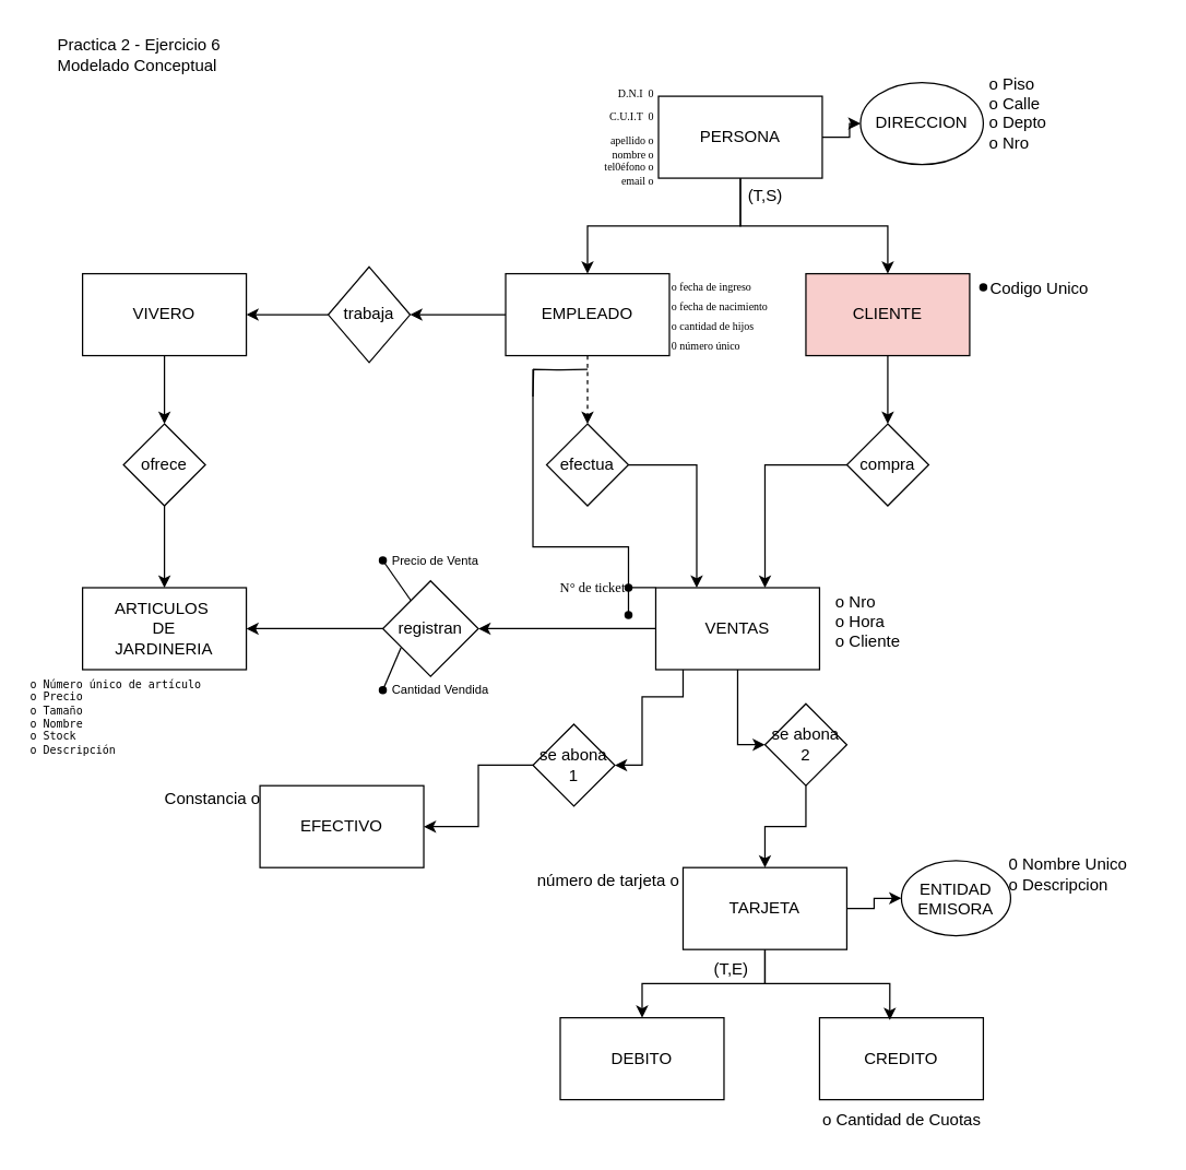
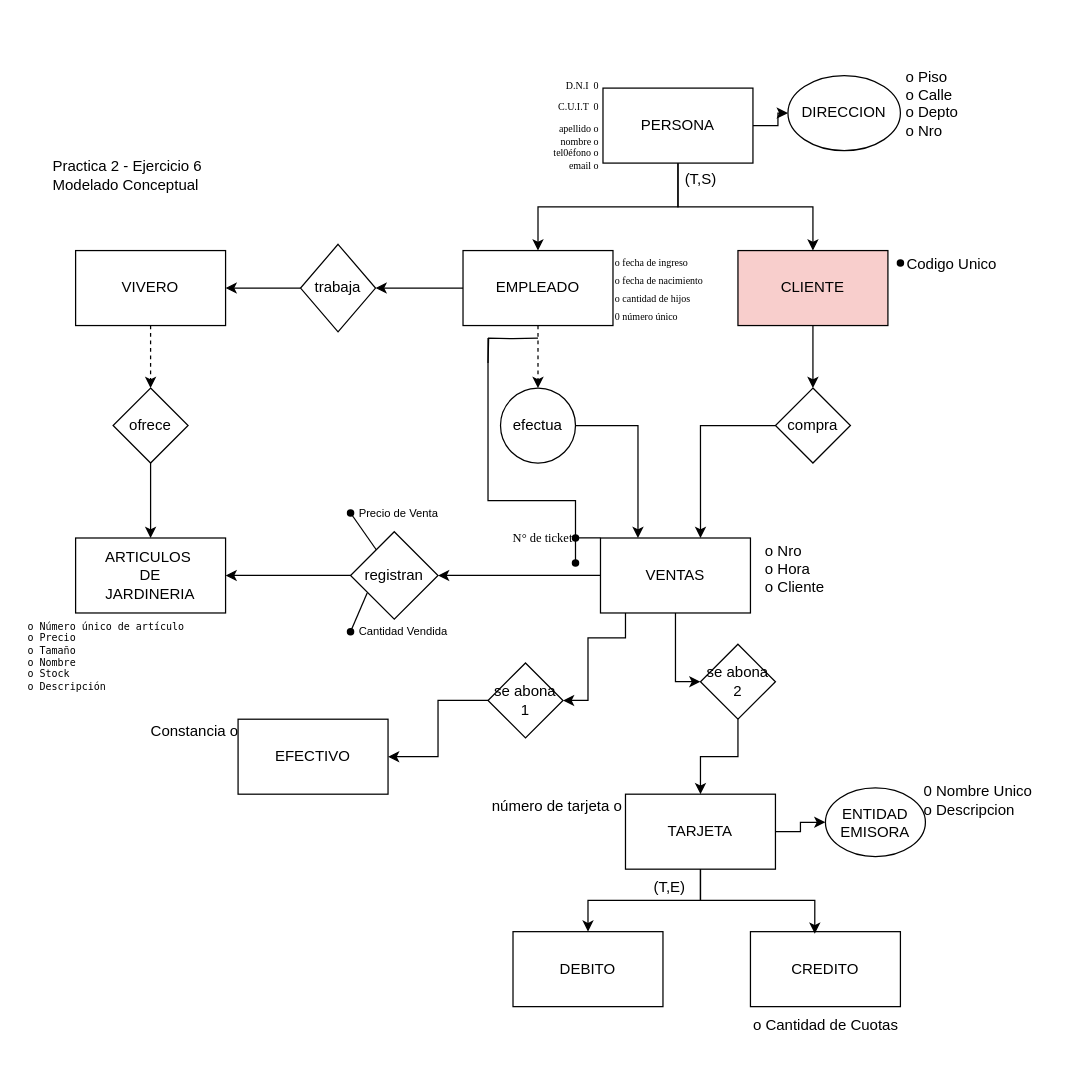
- <mxCell id="2" value="Practica 2 - Ejercicio 6&lt;br&gt;Modelado Conceptual" style="text;html=1;align=left;verticalAlign=middle;resizable=0;points=[];autosize=1;strokeColor=none;fillColor=none;" vertex="1" parent="1"><mxGeometry x="40" width="140" height="40" as="geometry" y="20" /></mxCell>
+ <mxCell id="2" value="Practica 2 - Ejercicio 6&lt;br&gt;Modelado Conceptual" style="text;html=1;align=left;verticalAlign=middle;resizable=0;points=[];autosize=1;strokeColor=none;fillColor=none;" vertex="1" parent="1"><mxGeometry x="40" y="120" width="140" height="40" as="geometry" /></mxCell>
- <mxCell id="15" value="" style="edgeStyle=orthogonalEdgeStyle;rounded=0;orthogonalLoop=1;jettySize=auto;html=1;" edge="1" parent="1" source="16" target="18"><mxGeometry relative="1" as="geometry" /></mxCell>
+ <mxCell id="15" value="" style="edgeStyle=orthogonalEdgeStyle;rounded=0;orthogonalLoop=1;jettySize=auto;html=1;dashed=1;" edge="1" parent="1" source="16" target="18"><mxGeometry relative="1" as="geometry" /></mxCell>
- <mxCell id="27" value="efectua" style="rhombus;whiteSpace=wrap;html=1;" vertex="1" parent="1"><mxGeometry x="400" y="310" width="60" height="60" as="geometry" /></mxCell>
+ <mxCell id="27" value="efectua" style="ellipse;whiteSpace=wrap;html=1;" vertex="1" parent="1"><mxGeometry x="400" y="310" width="60" height="60" as="geometry" /></mxCell>
